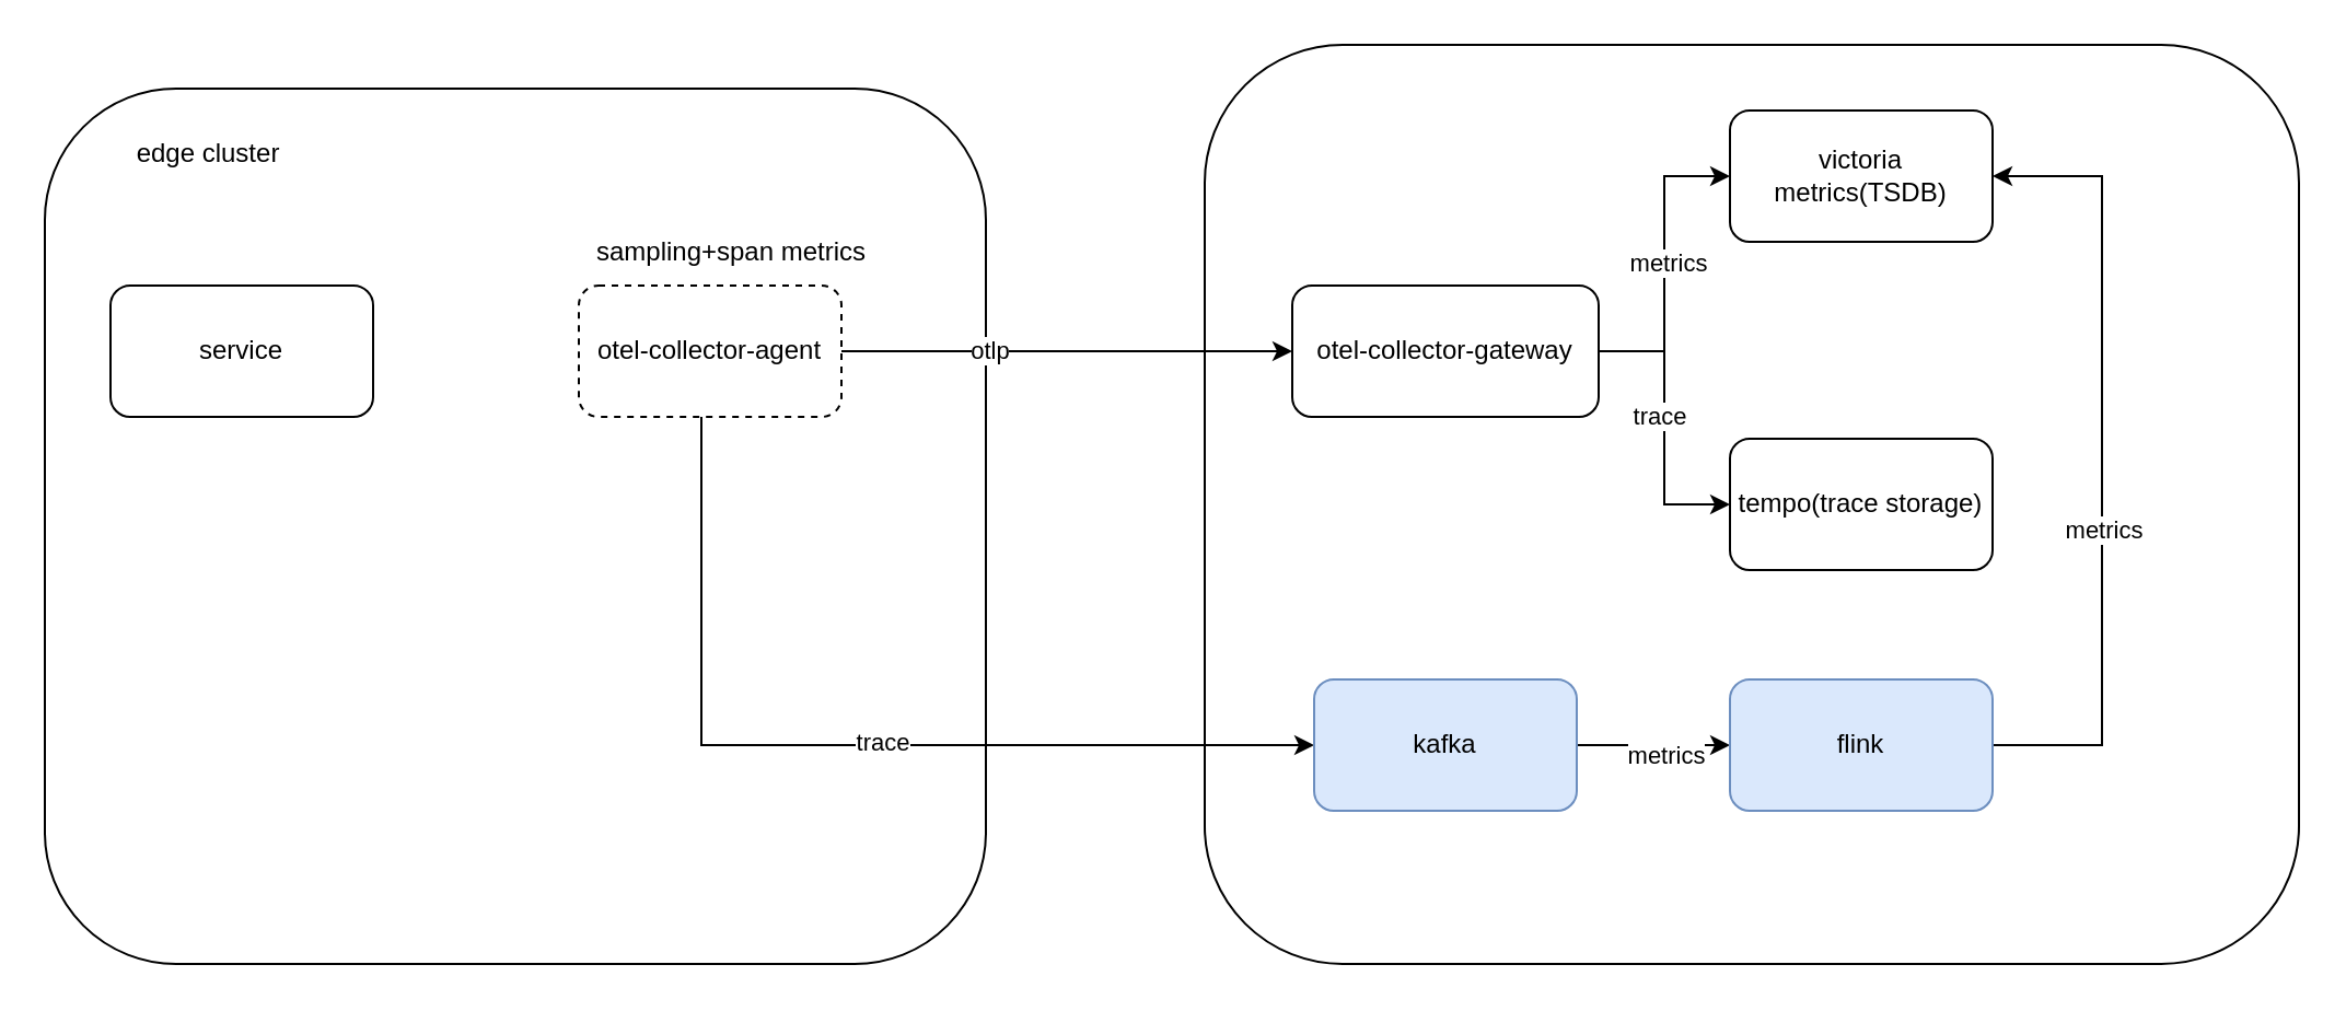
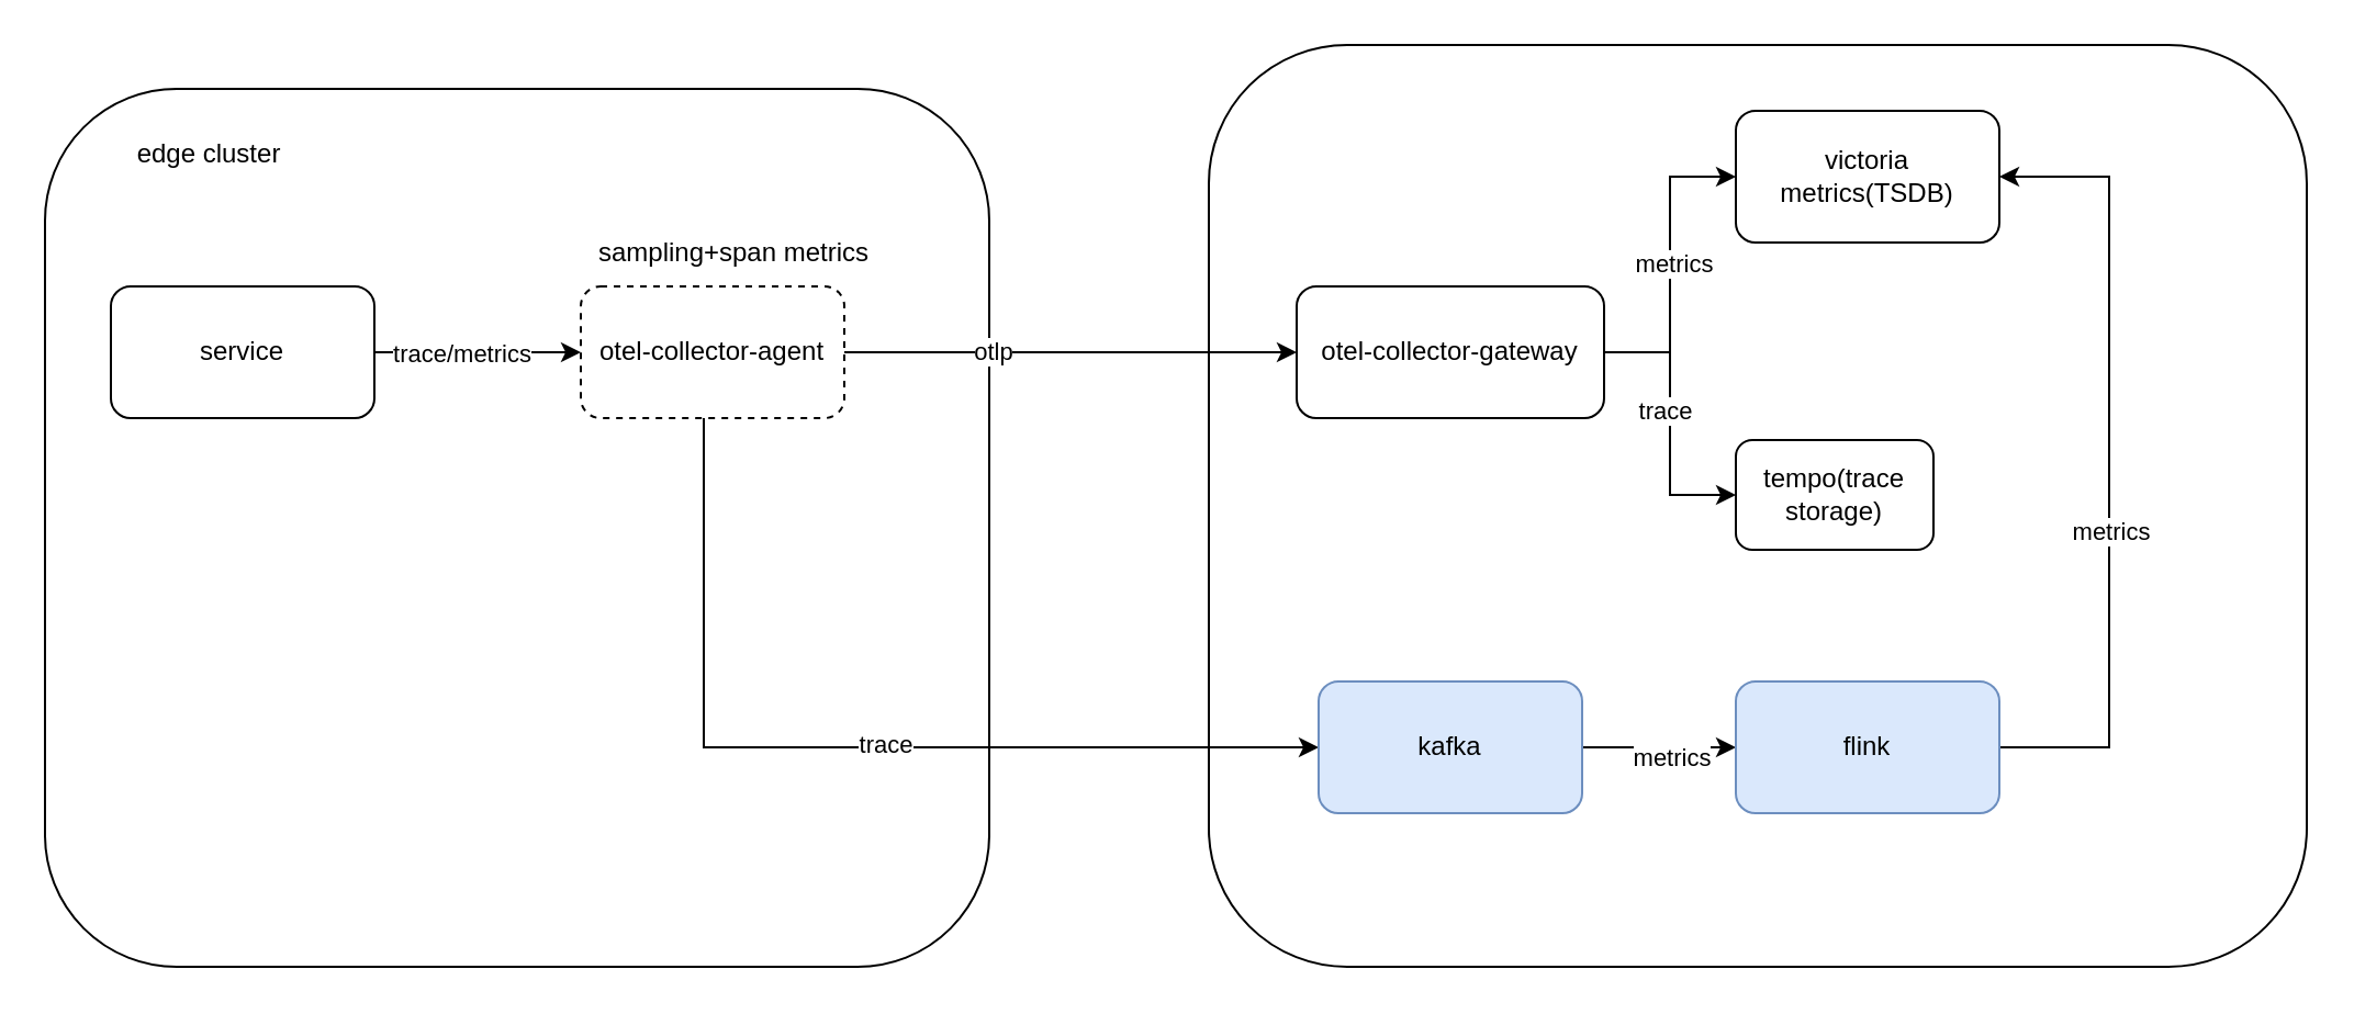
+ <mxCell id="4" value="" style="edgeStyle=orthogonalEdgeStyle;rounded=0;orthogonalLoop=1;jettySize=auto;html=1;" edge="1" parent="1" source="6" target="11"><mxGeometry relative="1" as="geometry" /></mxCell>
+ <mxCell id="5" value="trace/metrics" style="edgeLabel;html=1;align=center;verticalAlign=middle;resizable=0;points=[];" vertex="1" connectable="0" parent="4"><mxGeometry x="-0.175" relative="1" as="geometry"><mxPoint as="offset" /></mxGeometry></mxCell>
- <mxCell id="20" value="tempo(trace storage)" style="rounded=1;whiteSpace=wrap;html=1;" vertex="1" parent="1"><mxGeometry x="790" y="200" width="120" height="60" as="geometry" /></mxCell>
+ <mxCell id="20" value="tempo(trace storage)" style="rounded=1;whiteSpace=wrap;html=1;" vertex="1" parent="1"><mxGeometry x="790" y="200" width="90" height="50" as="geometry" /></mxCell>
